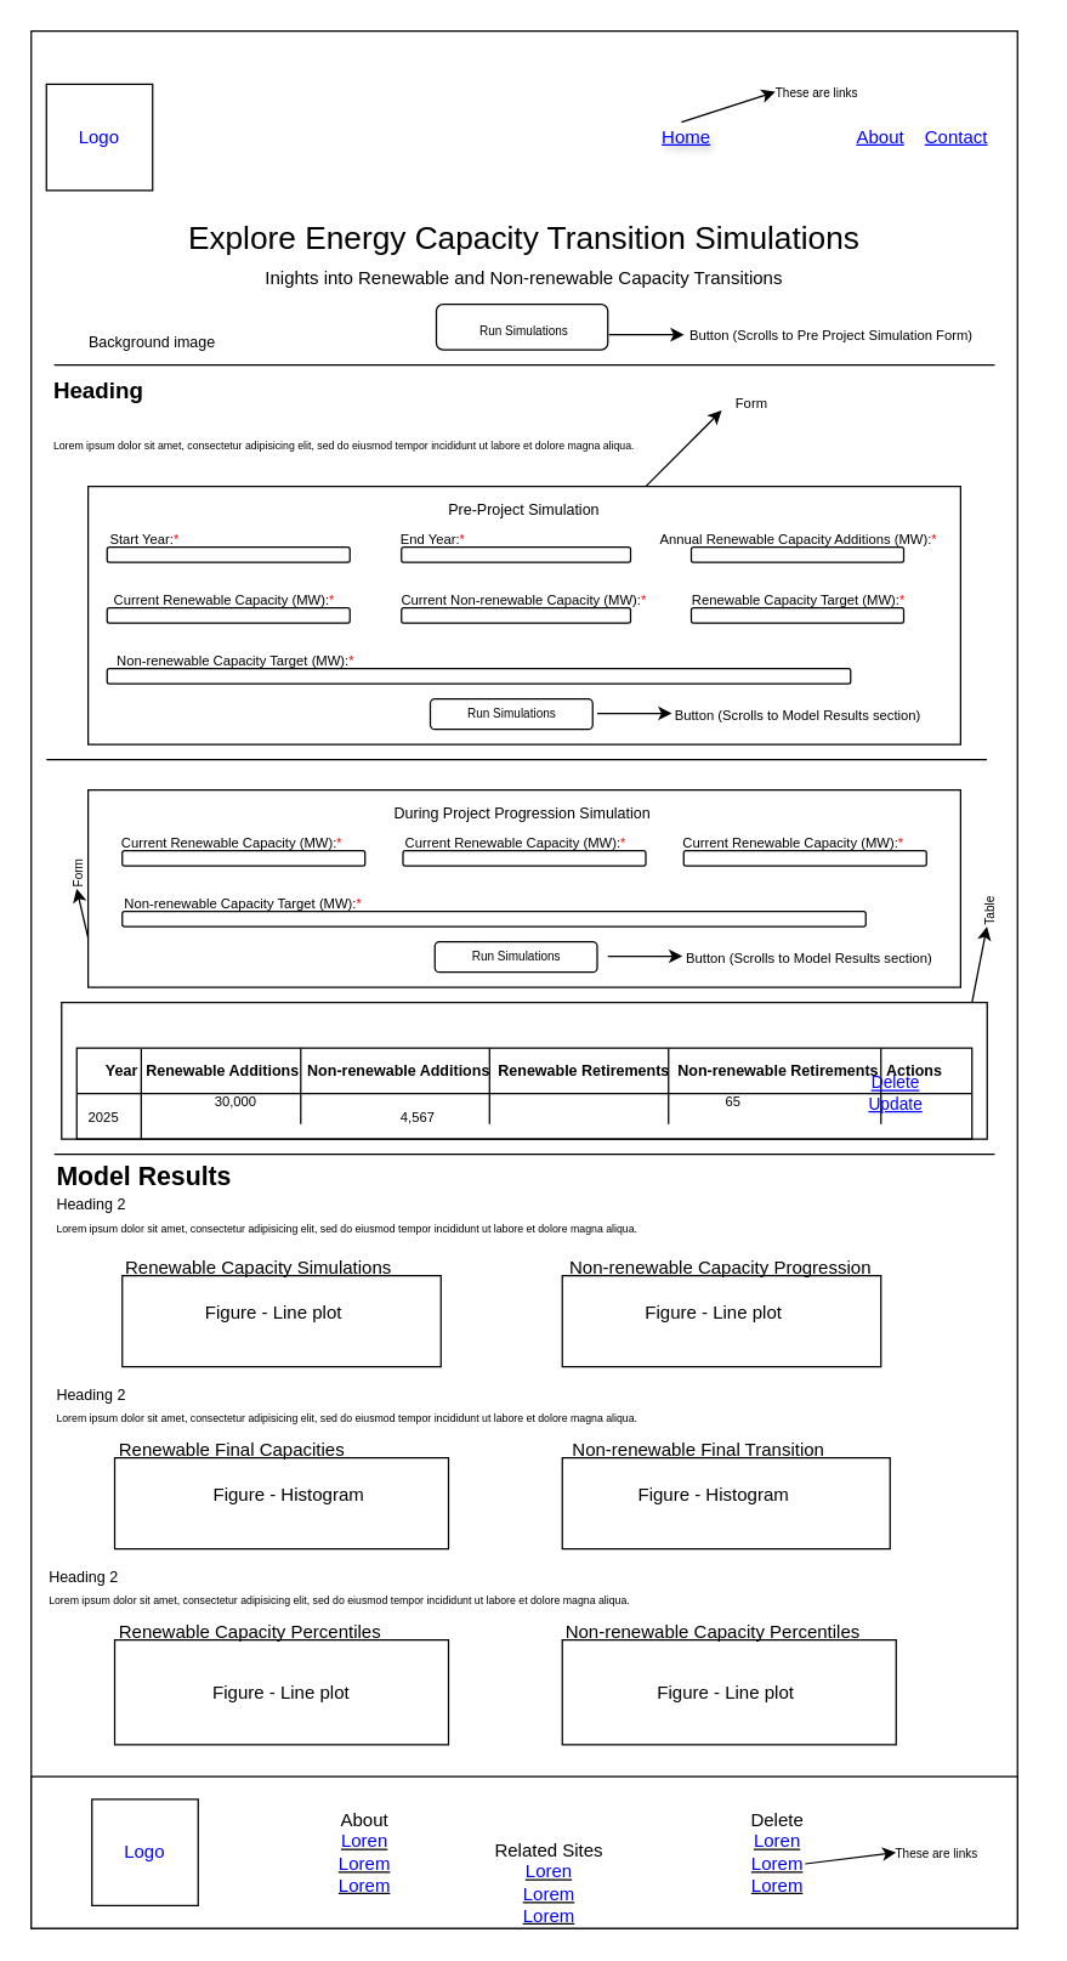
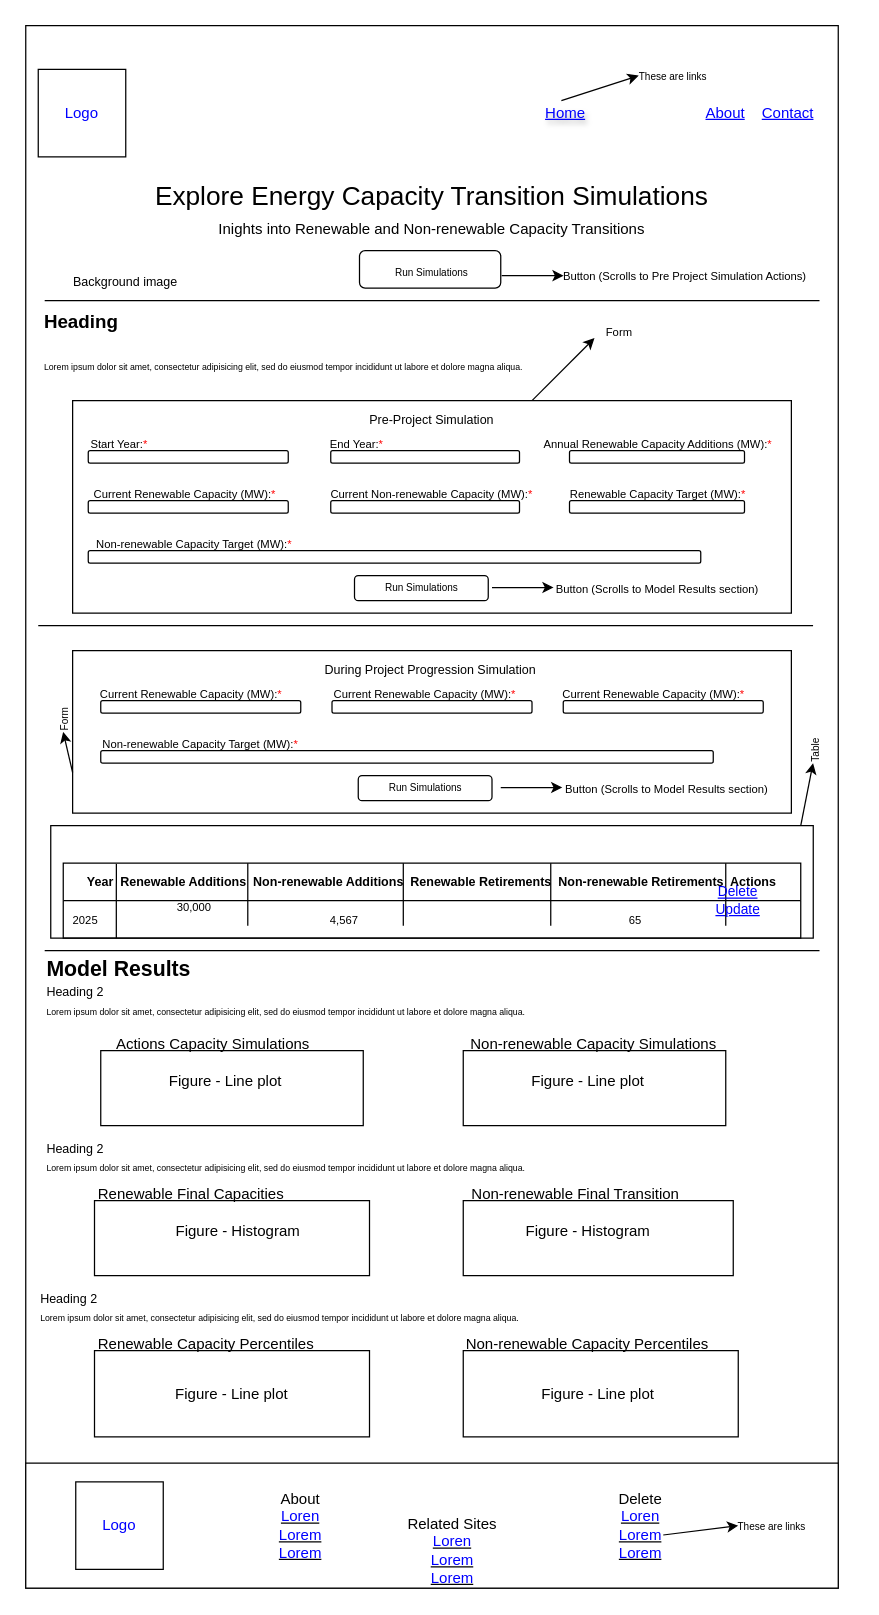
- <mxCell id="84" value="&lt;font style=&quot;font-size: 9px;&quot;&gt;Button (Scrolls to Pre Project Simulation Form)&lt;/font&gt;" style="text;html=1;align=center;verticalAlign=middle;whiteSpace=wrap;rounded=0;" vertex="1" parent="1"><mxGeometry x="445" y="205" width="205" height="30" as="geometry" /></mxCell>
+ <mxCell id="84" value="&lt;font style=&quot;font-size: 9px;&quot;&gt;Button (Scrolls to Pre Project Simulation Actions)&lt;/font&gt;" style="text;html=1;align=center;verticalAlign=middle;whiteSpace=wrap;rounded=0;" vertex="1" parent="1"><mxGeometry x="445" y="205" width="205" height="30" as="geometry" /></mxCell>
- <mxCell id="50" value="&lt;font style=&quot;font-size: 9px;&quot;&gt;65&lt;/font&gt;" style="text;html=1;align=center;verticalAlign=middle;whiteSpace=wrap;rounded=0;" parent="45" vertex="1"><mxGeometry x="402.63" y="20" width="60" height="30" as="geometry" /></mxCell>
+ <mxCell id="50" value="&lt;font style=&quot;font-size: 9px;&quot;&gt;65&lt;/font&gt;" style="text;html=1;align=center;verticalAlign=middle;whiteSpace=wrap;rounded=0;" parent="45" vertex="1"><mxGeometry x="427.63" y="30" width="60" height="30" as="geometry" /></mxCell>
- <mxCell id="95" value="Renewable Capacity Simulations" style="text;html=1;align=center;verticalAlign=middle;whiteSpace=wrap;rounded=0;" vertex="1" parent="1"><mxGeometry x="70" y="820" width="200" height="30" as="geometry" /></mxCell>
+ <mxCell id="95" value="Actions Capacity Simulations" style="text;html=1;align=center;verticalAlign=middle;whiteSpace=wrap;rounded=0;" vertex="1" parent="1"><mxGeometry x="70" y="820" width="200" height="30" as="geometry" /></mxCell>
- <mxCell id="96" value="Non-renewable Capacity Progression" style="text;html=1;align=center;verticalAlign=middle;whiteSpace=wrap;rounded=0;" vertex="1" parent="1"><mxGeometry x="357.5" y="820" width="232.5" height="30" as="geometry" /></mxCell>
+ <mxCell id="96" value="Non-renewable Capacity Simulations" style="text;html=1;align=center;verticalAlign=middle;whiteSpace=wrap;rounded=0;" vertex="1" parent="1"><mxGeometry x="357.5" y="820" width="232.5" height="30" as="geometry" /></mxCell>
